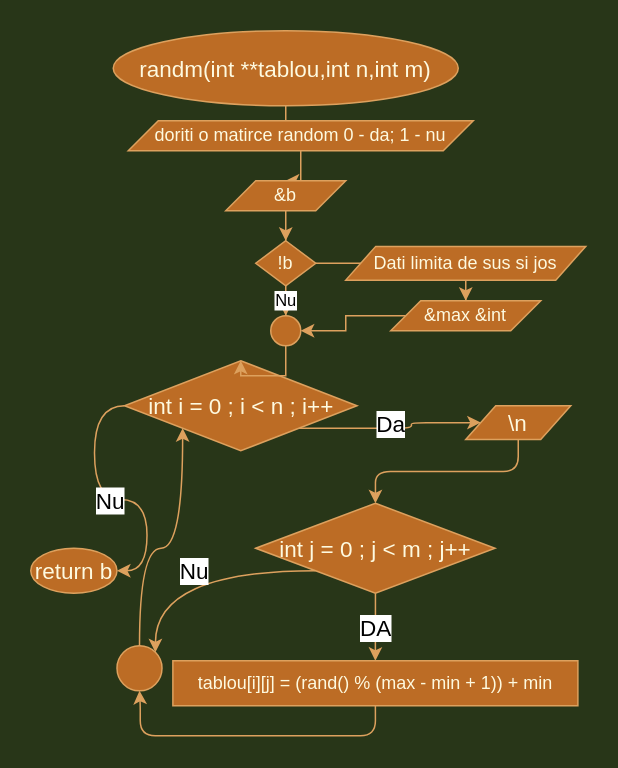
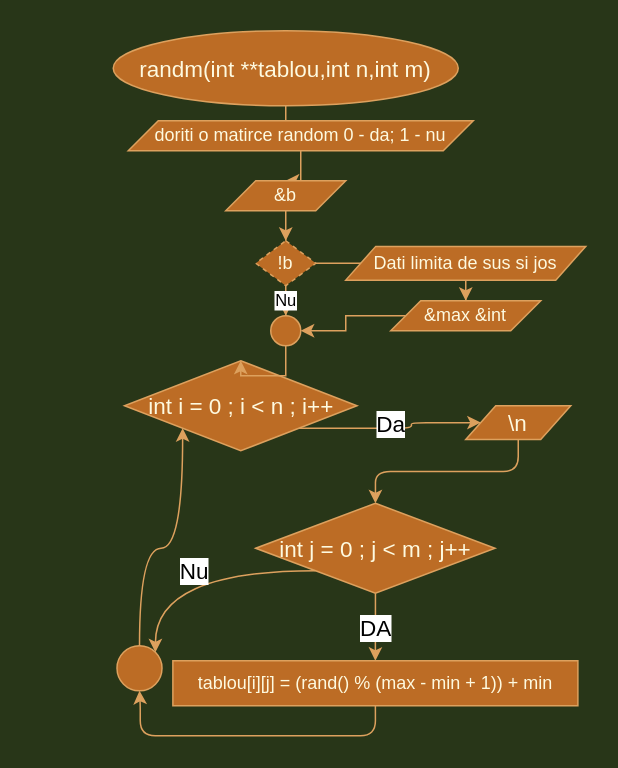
- <mxCell id="23" value="!b" style="rhombus;whiteSpace=wrap;html=1;fillColor=#BC6C25;strokeColor=#DDA15E;fontColor=#FEFAE0;" parent="1" vertex="1"><mxGeometry x="170" y="160" width="40" height="30" as="geometry" /></mxCell>
+ <mxCell id="23" value="!b" style="rhombus;whiteSpace=wrap;html=1;fillColor=#BC6C25;strokeColor=#DDA15E;fontColor=#FEFAE0;dashed=1;" parent="1" vertex="1"><mxGeometry x="170" y="160" width="40" height="30" as="geometry" /></mxCell>
- <mxCell id="4" value="&lt;font style=&quot;font-size: 15px;&quot;&gt;Nu&lt;/font&gt;" style="edgeStyle=orthogonalEdgeStyle;curved=1;orthogonalLoop=1;jettySize=auto;html=1;entryX=1;entryY=0.5;entryDx=0;entryDy=0;strokeColor=#DDA15E;fillColor=#BC6C25;fontSize=15;labelBackgroundColor=#ffffff;" parent="1" source="7" target="14" edge="1"><mxGeometry relative="1" as="geometry"><mxPoint x="100" y="430" as="targetPoint" /></mxGeometry></mxCell>
- <mxCell id="14" value="return b" style="ellipse;whiteSpace=wrap;html=1;strokeColor=#DDA15E;fillColor=#BC6C25;labelBackgroundColor=none;fontColor=#FEFAE0;fontSize=15;" parent="1" vertex="1"><mxGeometry x="20" y="365" width="57.5" height="30" as="geometry" /></mxCell>
